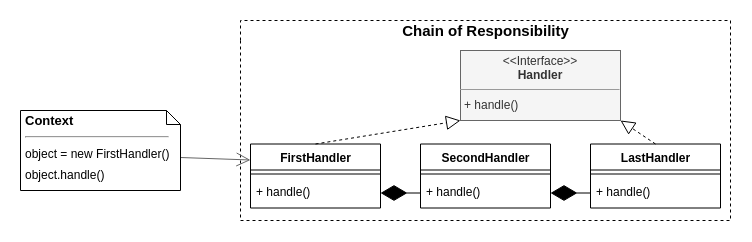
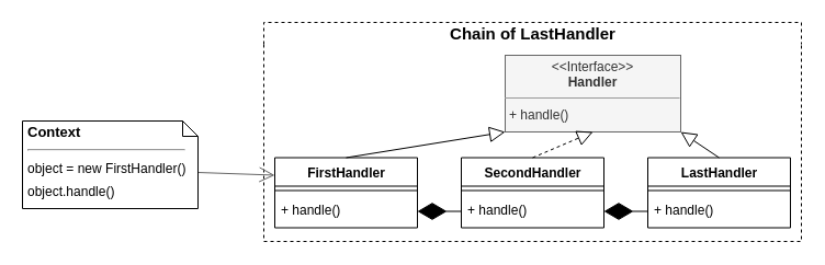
- <mxCell id="2" value="Chain of Responsibility" style="swimlane;html=1;horizontal=1;startSize=20;fillColor=none;strokeColor=#000000;rounded=0;comic=0;fontSize=15;dashed=1;swimlaneLine=0;shadow=0;glass=0;perimeterSpacing=0;labelBackgroundColor=none;collapsible=0;" vertex="1" parent="1"><mxGeometry x="240" y="20" width="490" height="200" as="geometry"><mxRectangle x="110" y="60" width="100" height="20" as="alternateBounds" /></mxGeometry></mxCell>
+ <mxCell id="2" value="Chain of LastHandler" style="swimlane;html=1;horizontal=1;startSize=20;fillColor=none;strokeColor=#000000;rounded=0;comic=0;fontSize=15;dashed=1;swimlaneLine=0;shadow=0;glass=0;perimeterSpacing=0;labelBackgroundColor=none;collapsible=0;" vertex="1" parent="1"><mxGeometry x="240" y="20" width="490" height="200" as="geometry"><mxRectangle x="110" y="60" width="100" height="20" as="alternateBounds" /></mxGeometry></mxCell>
- <mxCell id="13" value="" style="endArrow=block;dashed=1;endFill=0;endSize=12;html=1;fontSize=12;fontColor=#000000;entryX=0;entryY=1;entryDx=0;entryDy=0;exitX=0.5;exitY=0;exitDx=0;exitDy=0;" edge="1" parent="2" source="9" target="12"><mxGeometry width="160" relative="1" as="geometry"><mxPoint x="30" y="112" as="sourcePoint" /><mxPoint x="70" y="72" as="targetPoint" /></mxGeometry></mxCell>
+ <mxCell id="13" value="" style="endArrow=block;dashed=0;endFill=0;endSize=12;html=1;fontSize=12;fontColor=#000000;entryX=0;entryY=1;entryDx=0;entryDy=0;exitX=0.5;exitY=0;exitDx=0;exitDy=0;" edge="1" parent="2" source="9" target="12"><mxGeometry width="160" relative="1" as="geometry"><mxPoint x="30" y="112" as="sourcePoint" /><mxPoint x="70" y="72" as="targetPoint" /></mxGeometry></mxCell>
+ <mxCell id="14" value="" style="endArrow=block;dashed=1;endFill=0;endSize=12;html=1;exitX=0.5;exitY=0;exitDx=0;exitDy=0;entryX=0.5;entryY=1;entryDx=0;entryDy=0;" edge="1" parent="2" source="6" target="12"><mxGeometry width="160" relative="1" as="geometry"><mxPoint x="180" as="sourcePoint" /><mxPoint x="340" as="targetPoint" /></mxGeometry></mxCell>
- <mxCell id="15" value="" style="endArrow=block;dashed=1;endFill=0;endSize=12;html=1;exitX=0.5;exitY=0;exitDx=0;exitDy=0;entryX=1;entryY=1;entryDx=0;entryDy=0;" edge="1" parent="2" source="3" target="12"><mxGeometry width="160" relative="1" as="geometry"><mxPoint x="180" as="sourcePoint" /><mxPoint x="340" as="targetPoint" /></mxGeometry></mxCell>
+ <mxCell id="15" value="" style="endArrow=block;dashed=0;endFill=0;endSize=12;html=1;exitX=0.5;exitY=0;exitDx=0;exitDy=0;entryX=1;entryY=1;entryDx=0;entryDy=0;" edge="1" parent="2" source="3" target="12"><mxGeometry width="160" relative="1" as="geometry"><mxPoint x="180" as="sourcePoint" /><mxPoint x="340" as="targetPoint" /></mxGeometry></mxCell>
